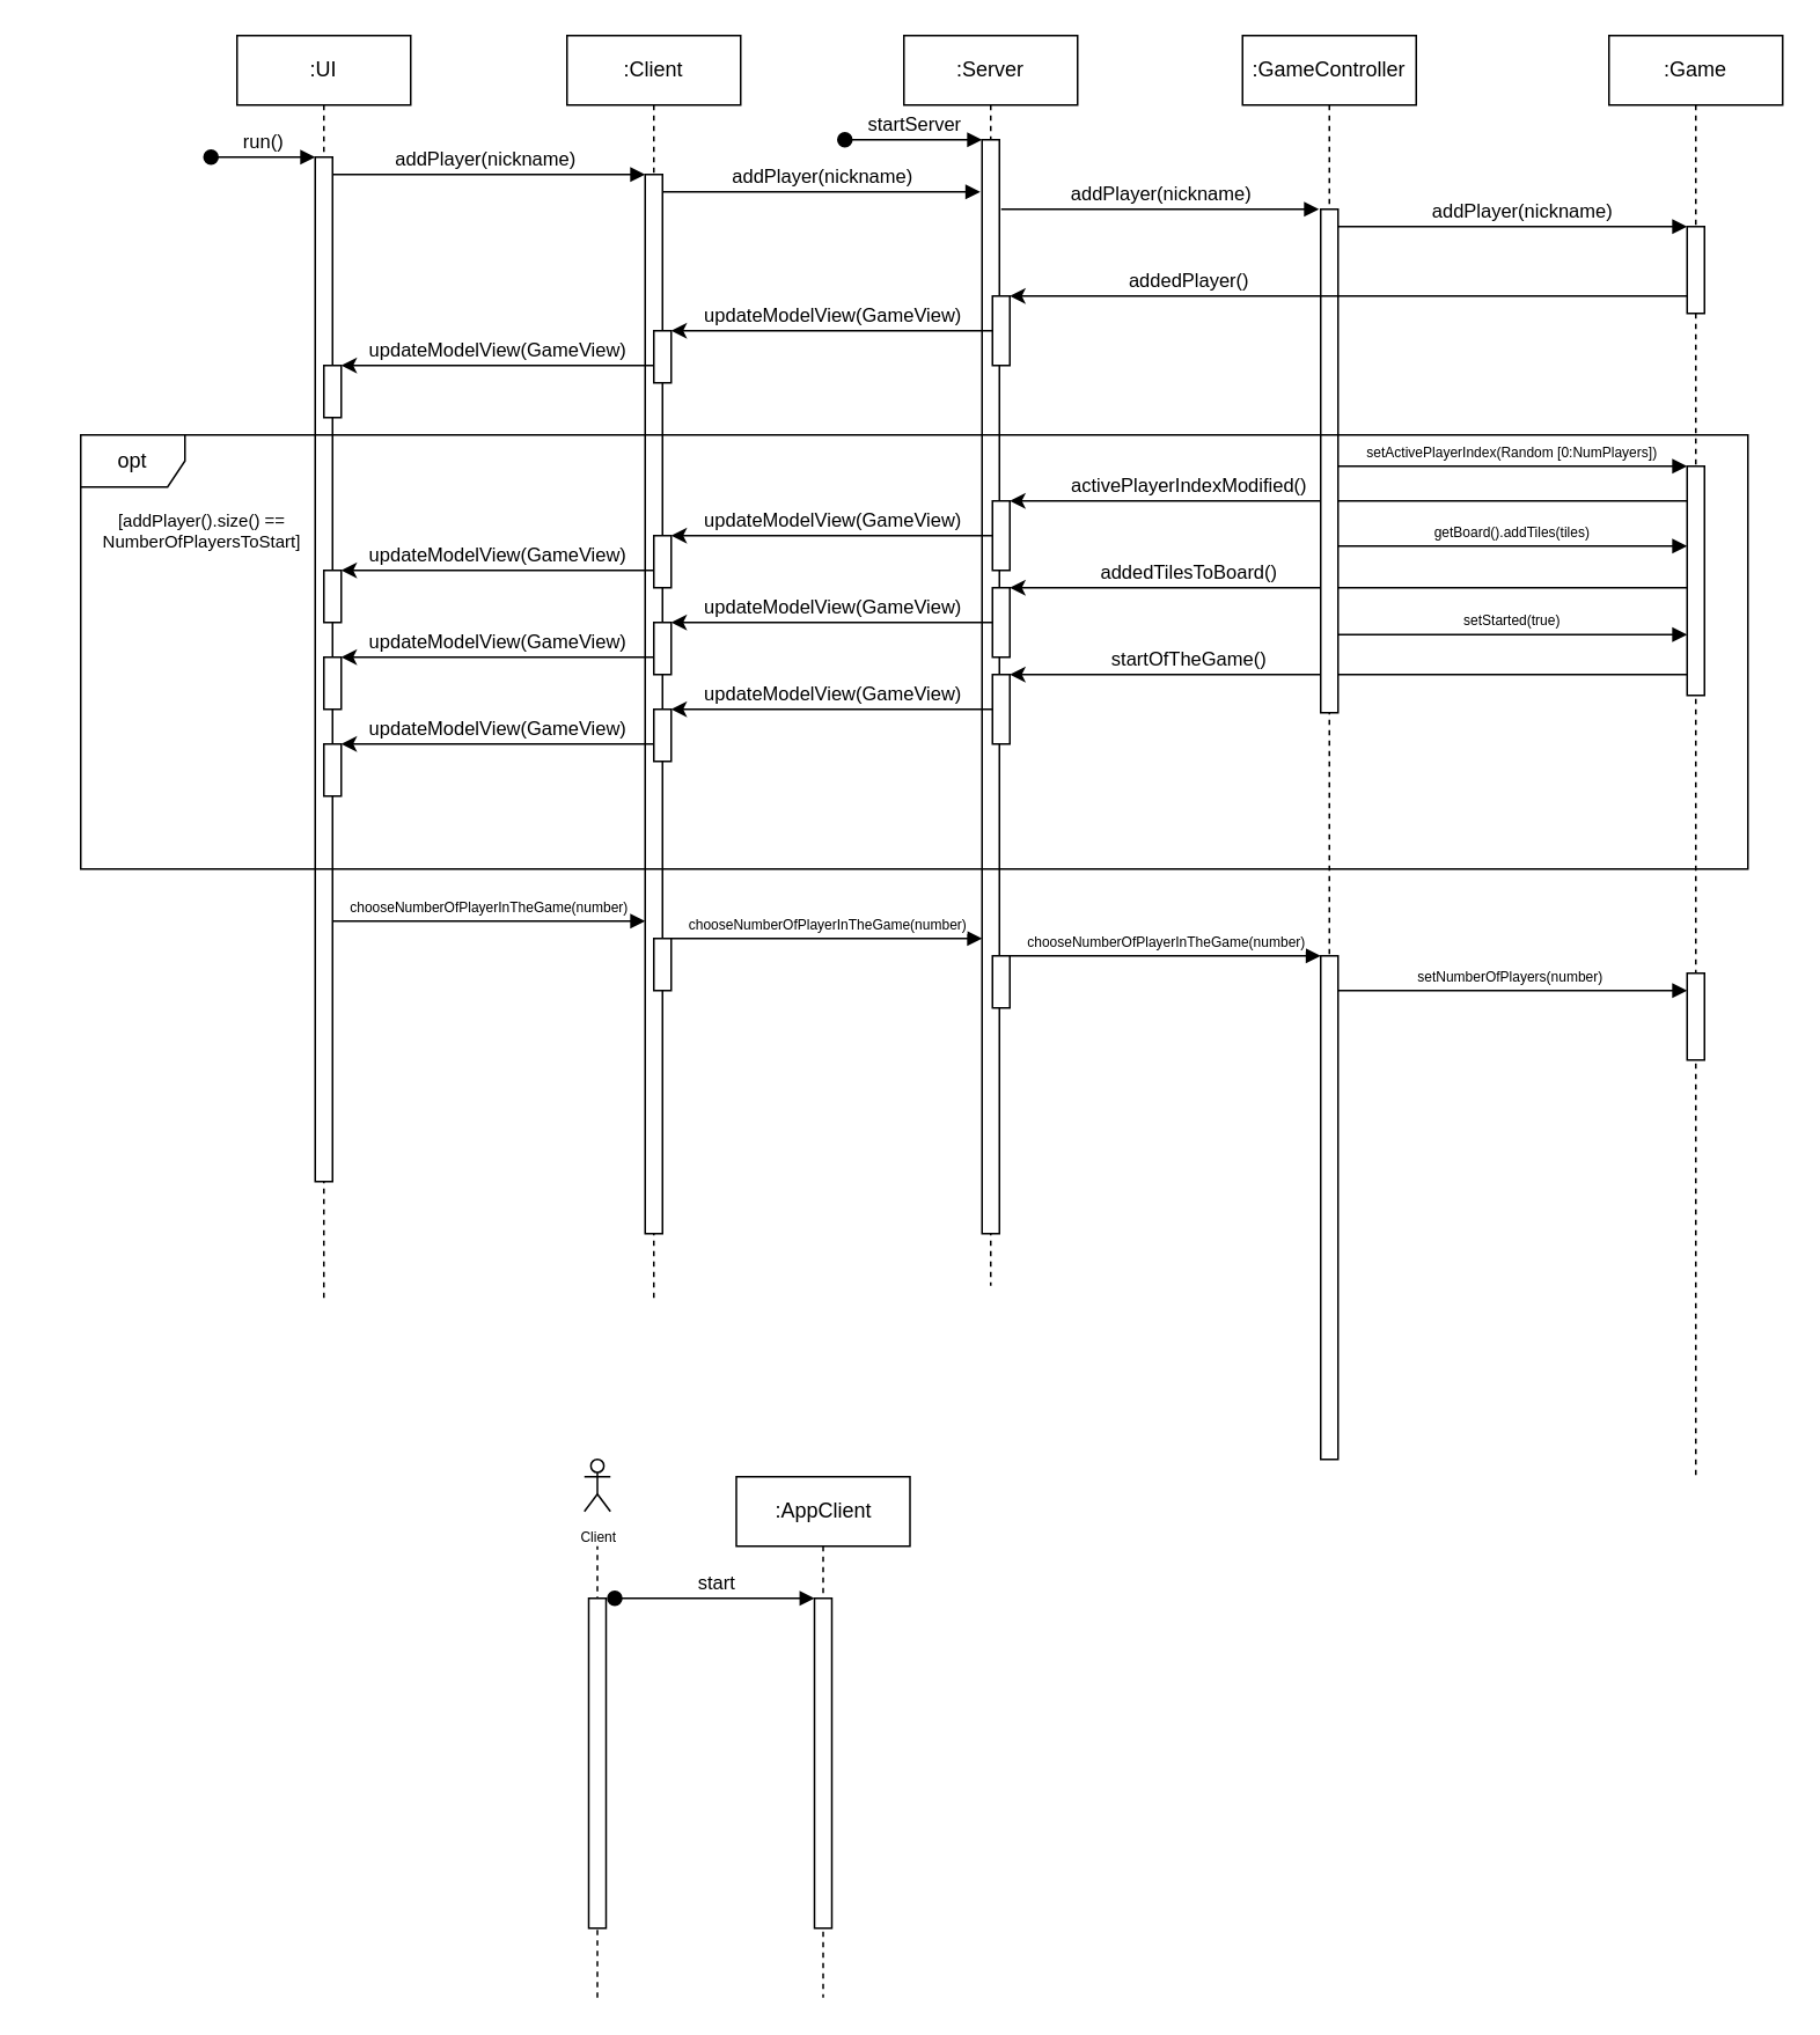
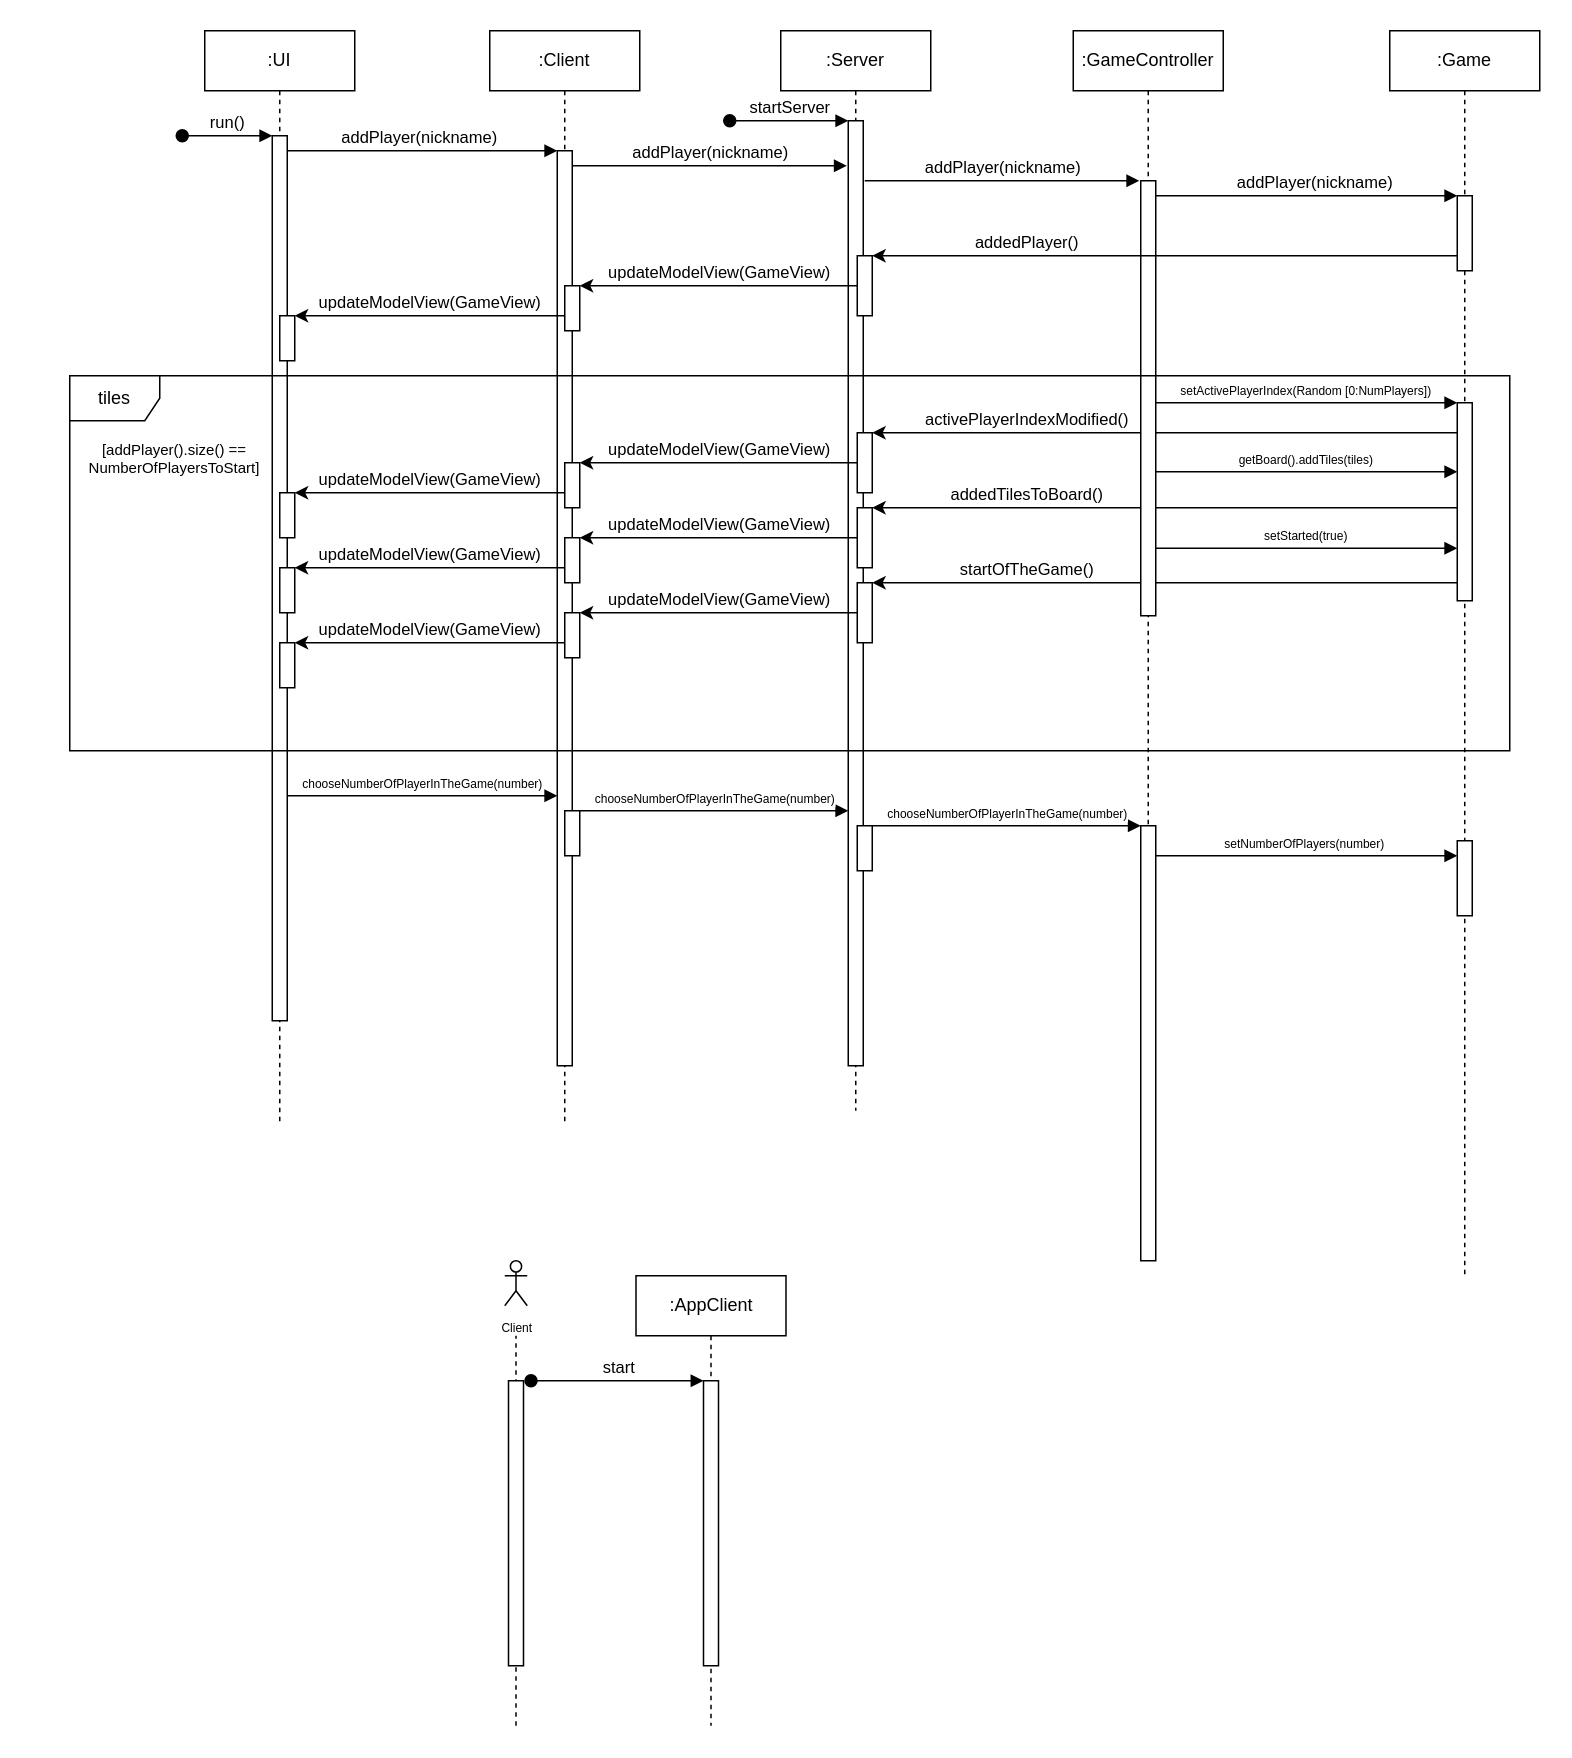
- <mxCell id="57" value="opt" style="shape=umlFrame;whiteSpace=wrap;html=1;pointerEvents=0;container=0;" vertex="1" parent="1"><mxGeometry y="250" width="960" height="250" as="geometry" x="46"><mxRectangle x="440" y="560" width="70" height="30" as="alternateBounds" /></mxGeometry></mxCell>
+ <mxCell id="57" value="tiles" style="shape=umlFrame;whiteSpace=wrap;html=1;pointerEvents=0;container=0;" vertex="1" parent="1"><mxGeometry y="250" width="960" height="250" as="geometry" x="46"><mxRectangle x="440" y="560" width="70" height="30" as="alternateBounds" /></mxGeometry></mxCell>
